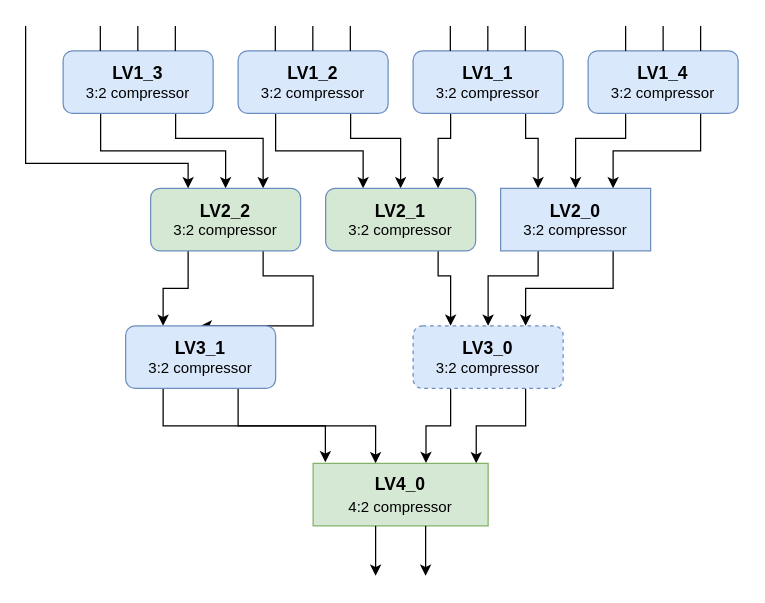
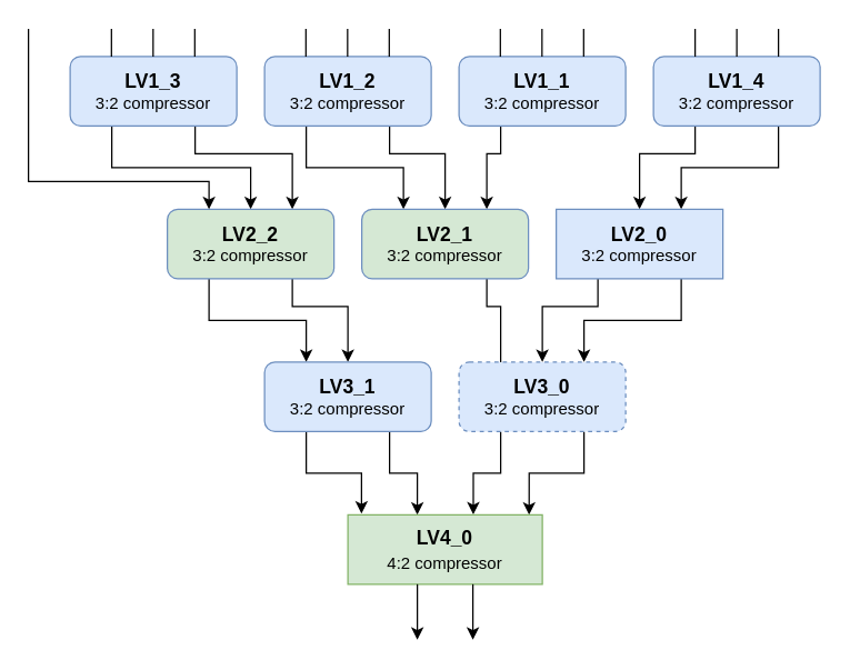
- <mxCell id="5" style="edgeStyle=orthogonalEdgeStyle;rounded=0;orthogonalLoop=1;jettySize=auto;html=1;exitX=0.75;exitY=1;exitDx=0;exitDy=0;entryX=0.25;entryY=0;entryDx=0;entryDy=0;fontSize=14;" edge="1" parent="1" source="7" target="16"><mxGeometry relative="1" as="geometry"><Array as="points"><mxPoint x="420" y="110" /><mxPoint x="430" y="110" /></Array></mxGeometry></mxCell>
- <mxCell id="17" style="edgeStyle=orthogonalEdgeStyle;rounded=0;orthogonalLoop=1;jettySize=auto;html=1;exitX=0.75;exitY=1;exitDx=0;exitDy=0;entryX=0.25;entryY=0;entryDx=0;entryDy=0;fontSize=14;startArrow=none;startFill=0;" edge="1" parent="1" source="18" target="24"><mxGeometry relative="1" as="geometry"><Array as="points"><mxPoint x="350" y="220" /><mxPoint x="360" y="220" /></Array></mxGeometry></mxCell>
+ <mxCell id="17" style="edgeStyle=orthogonalEdgeStyle;rounded=0;orthogonalLoop=1;jettySize=auto;html=1;exitX=0.75;exitY=1;exitDx=0;exitDy=0;entryX=0.25;entryY=0;entryDx=0;entryDy=0;fontSize=14;startArrow=none;startFill=0;endArrow=none;" edge="1" parent="1" source="18" target="24"><mxGeometry relative="1" as="geometry"><Array as="points"><mxPoint x="350" y="220" /><mxPoint x="360" y="220" /></Array></mxGeometry></mxCell>
- <mxCell id="27" value="&lt;font style=&quot;font-size: 14px;&quot;&gt;&lt;b&gt;LV3_1&lt;/b&gt;&lt;/font&gt;&lt;br&gt;3:2 compressor" style="rounded=1;whiteSpace=wrap;html=1;fillColor=#dae8fc;strokeColor=#6c8ebf;" vertex="1" parent="1"><mxGeometry x="100" y="260" width="120" height="50" as="geometry" /></mxCell>
+ <mxCell id="27" value="&lt;font style=&quot;font-size: 14px;&quot;&gt;&lt;b&gt;LV3_1&lt;/b&gt;&lt;/font&gt;&lt;br&gt;3:2 compressor" style="rounded=1;whiteSpace=wrap;html=1;fillColor=#dae8fc;strokeColor=#6c8ebf;" vertex="1" parent="1"><mxGeometry x="190" y="260" width="120" height="50" as="geometry" /></mxCell>
